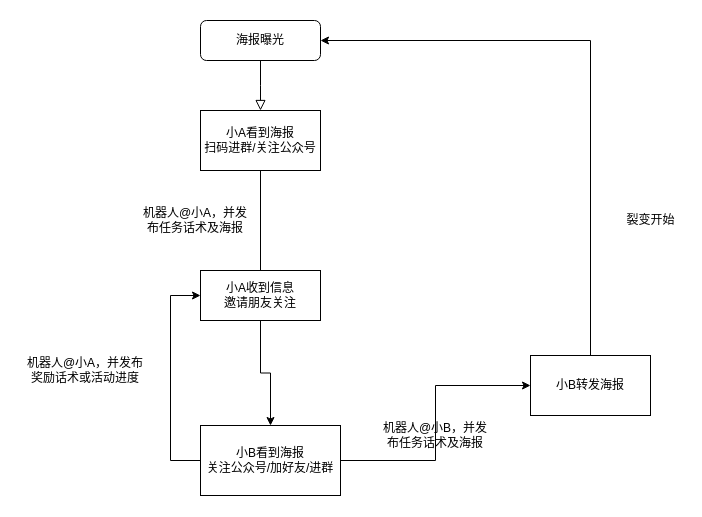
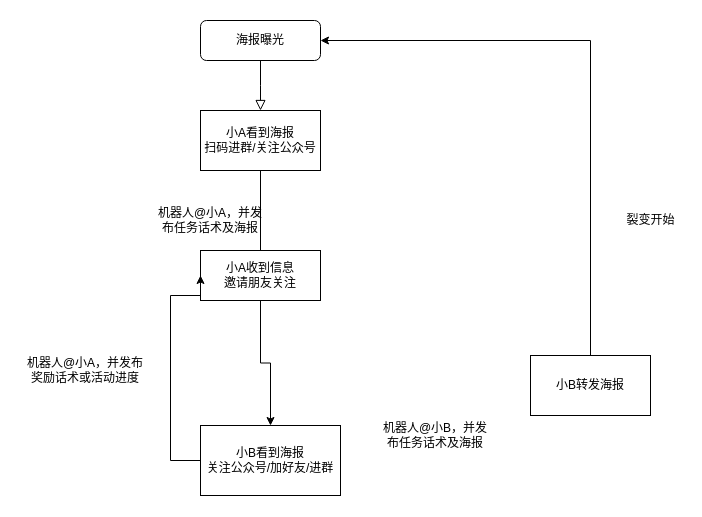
- <mxCell id="8" value="机器人@小A，并发布任务话术及海报" style="text;html=1;strokeColor=none;fillColor=none;align=center;verticalAlign=middle;whiteSpace=wrap;rounded=0;" vertex="1" parent="1"><mxGeometry x="140" y="210" width="110" height="20" as="geometry" /></mxCell>
+ <mxCell id="8" value="机器人@小A，并发布任务话术及海报" style="text;html=1;strokeColor=none;fillColor=none;align=center;verticalAlign=middle;whiteSpace=wrap;rounded=0;" vertex="1" parent="1"><mxGeometry x="155" y="210" width="110" height="20" as="geometry" /></mxCell>
- <mxCell id="7" value="小A收到信息&lt;br&gt;邀请朋友关注" style="rounded=0;whiteSpace=wrap;html=1;" vertex="1" parent="1"><mxGeometry x="200" y="270" width="120" height="50" as="geometry" /></mxCell>
+ <mxCell id="7" value="小A收到信息&lt;br&gt;邀请朋友关注" style="rounded=0;whiteSpace=wrap;html=1;" vertex="1" parent="1"><mxGeometry x="200" y="250" width="120" height="50" as="geometry" /></mxCell>
- <mxCell id="9" style="edgeStyle=orthogonalEdgeStyle;rounded=0;orthogonalLoop=1;jettySize=auto;html=1;entryX=0;entryY=0.5;entryDx=0;entryDy=0;" edge="1" parent="1" source="11" target="13"><mxGeometry relative="1" as="geometry" /></mxCell>
